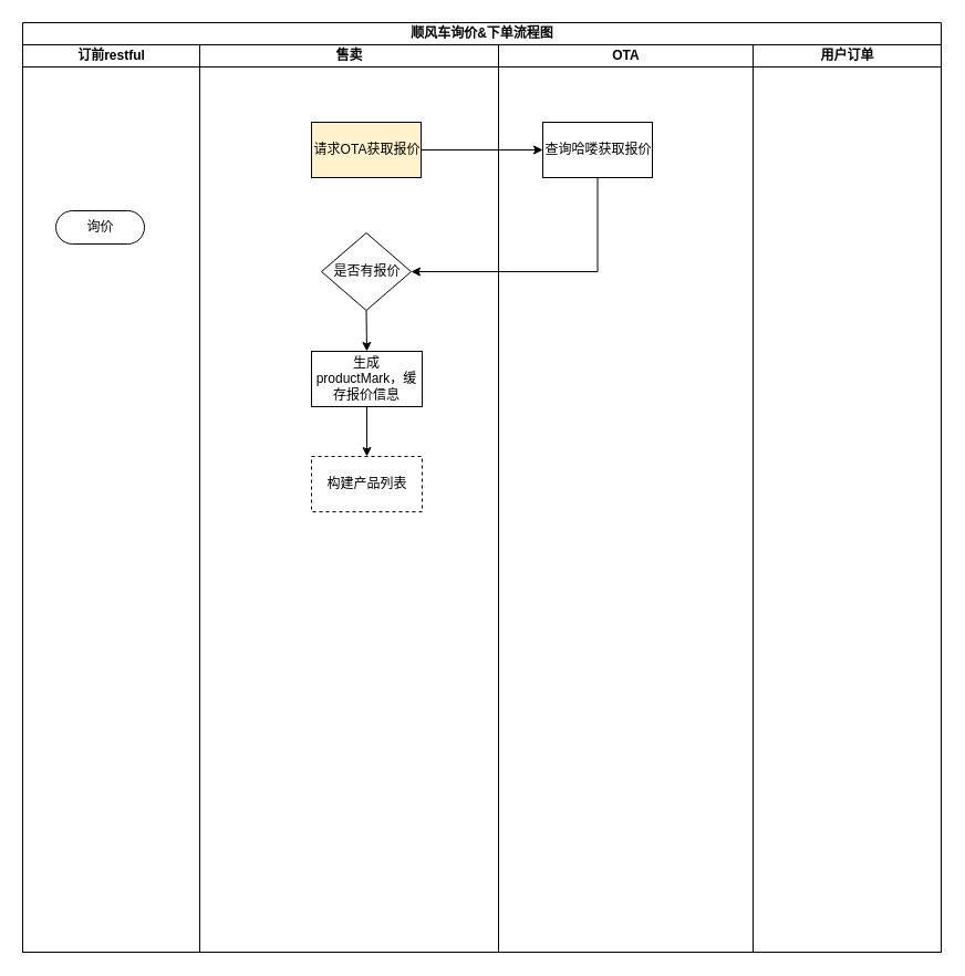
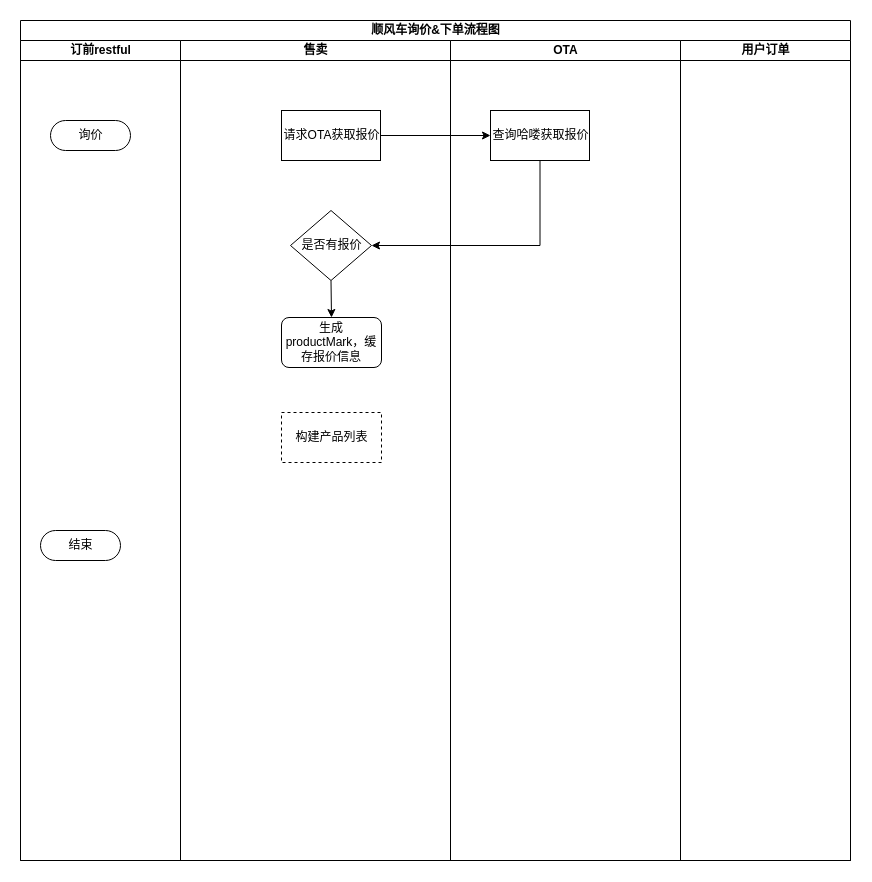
- <mxCell id="7" value="请求OTA获取报价" style="html=1;dashed=0;whitespace=wrap;shadow=0;fillColor=#fff2cc;" vertex="1" parent="6"><mxGeometry x="101" y="70" width="99" height="50" as="geometry" /></mxCell>
+ <mxCell id="7" value="请求OTA获取报价" style="html=1;dashed=0;whitespace=wrap;shadow=0;" vertex="1" parent="6"><mxGeometry x="101" y="70" width="99" height="50" as="geometry" /></mxCell>
- <mxCell id="4" value="询价" style="html=1;dashed=0;whitespace=wrap;shape=mxgraph.dfd.start;shadow=0;" vertex="1" parent="3"><mxGeometry x="30" y="150" width="80" height="30" as="geometry" /></mxCell>
+ <mxCell id="4" value="询价" style="html=1;dashed=0;whitespace=wrap;shape=mxgraph.dfd.start;shadow=0;" vertex="1" parent="3"><mxGeometry x="30" y="80" width="80" height="30" as="geometry" /></mxCell>
- <mxCell id="11" value="生成productMark，缓存报价信息" style="html=1;dashed=0;whitespace=wrap;shadow=0;whiteSpace=wrap;" vertex="1" parent="6"><mxGeometry x="101" y="277" width="100" height="50" as="geometry" /></mxCell>
+ <mxCell id="11" value="生成productMark，缓存报价信息" style="html=1;dashed=0;whitespace=wrap;shadow=0;whiteSpace=wrap;rounded=1;" vertex="1" parent="6"><mxGeometry x="101" y="277" width="100" height="50" as="geometry" /></mxCell>
- <mxCell id="10" style="edgeStyle=orthogonalEdgeStyle;rounded=0;orthogonalLoop=1;jettySize=auto;html=1;exitX=0.5;exitY=1;exitDx=0;exitDy=0;entryX=0.5;entryY=0;entryDx=0;entryDy=0;" edge="1" parent="6" source="11" target="12"><mxGeometry relative="1" as="geometry" /></mxCell>
+ <mxCell id="5" value="结束" style="html=1;dashed=0;whitespace=wrap;shape=mxgraph.dfd.start;shadow=0;" vertex="1" parent="3"><mxGeometry x="20" y="490" width="80" height="30" as="geometry" /></mxCell>
